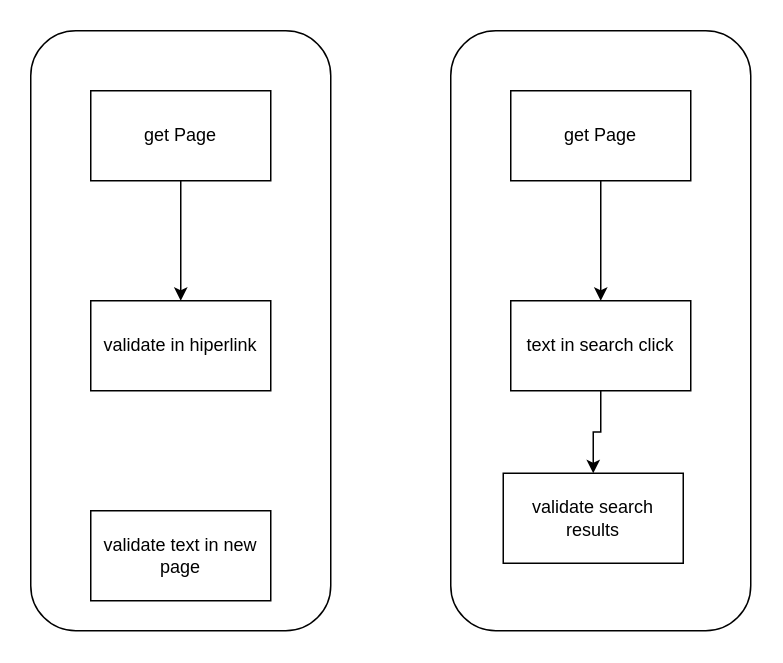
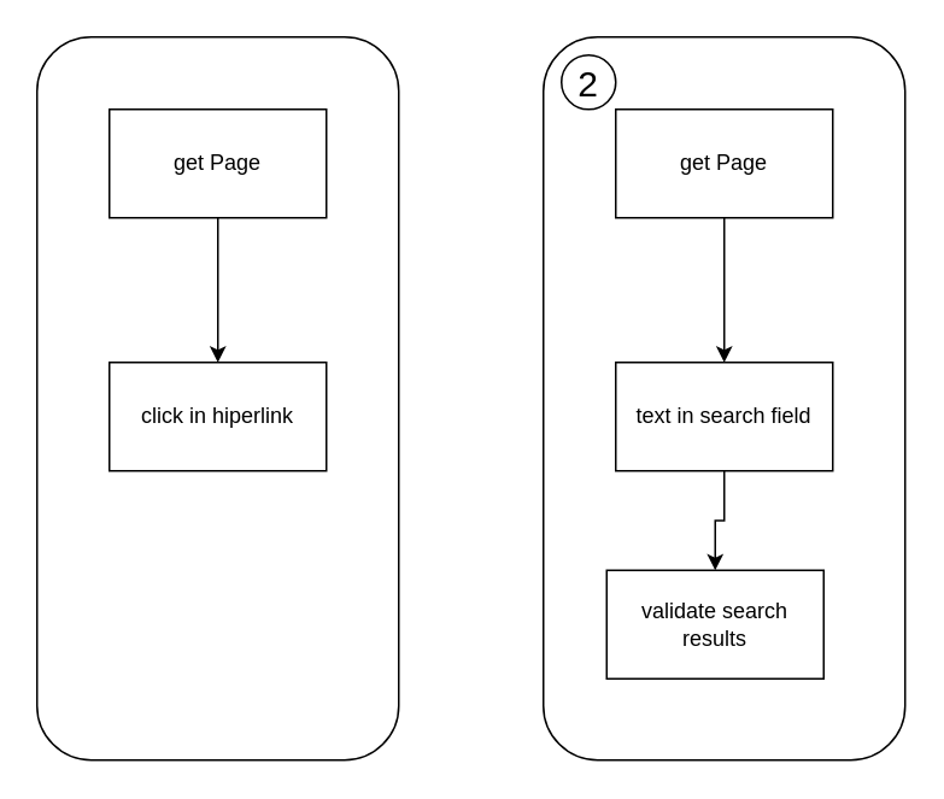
+ <mxCell id="12" value="2" style="ellipse;whiteSpace=wrap;html=1;aspect=fixed;fillColor=none;fontSize=20;" vertex="1" parent="1"><mxGeometry x="310" y="30" width="30" height="30" as="geometry" /></mxCell>
- <mxCell id="4" value="validate in hiperlink" style="rounded=0;whiteSpace=wrap;html=1;" vertex="1" parent="1"><mxGeometry x="60" y="200" width="120" height="60" as="geometry" /></mxCell>
+ <mxCell id="4" value="click in hiperlink" style="rounded=0;whiteSpace=wrap;html=1;" vertex="1" parent="1"><mxGeometry x="60" y="200" width="120" height="60" as="geometry" /></mxCell>
- <mxCell id="9" value="text in search click" style="rounded=0;whiteSpace=wrap;html=1;" vertex="1" parent="1"><mxGeometry x="340" y="200" width="120" height="60" as="geometry" /></mxCell>
+ <mxCell id="9" value="text in search field" style="rounded=0;whiteSpace=wrap;html=1;" vertex="1" parent="1"><mxGeometry x="340" y="200" width="120" height="60" as="geometry" /></mxCell>
- <mxCell id="5" value="validate text in new page" style="rounded=0;whiteSpace=wrap;html=1;" vertex="1" parent="1"><mxGeometry x="60" y="340" width="120" height="60" as="geometry" /></mxCell>
